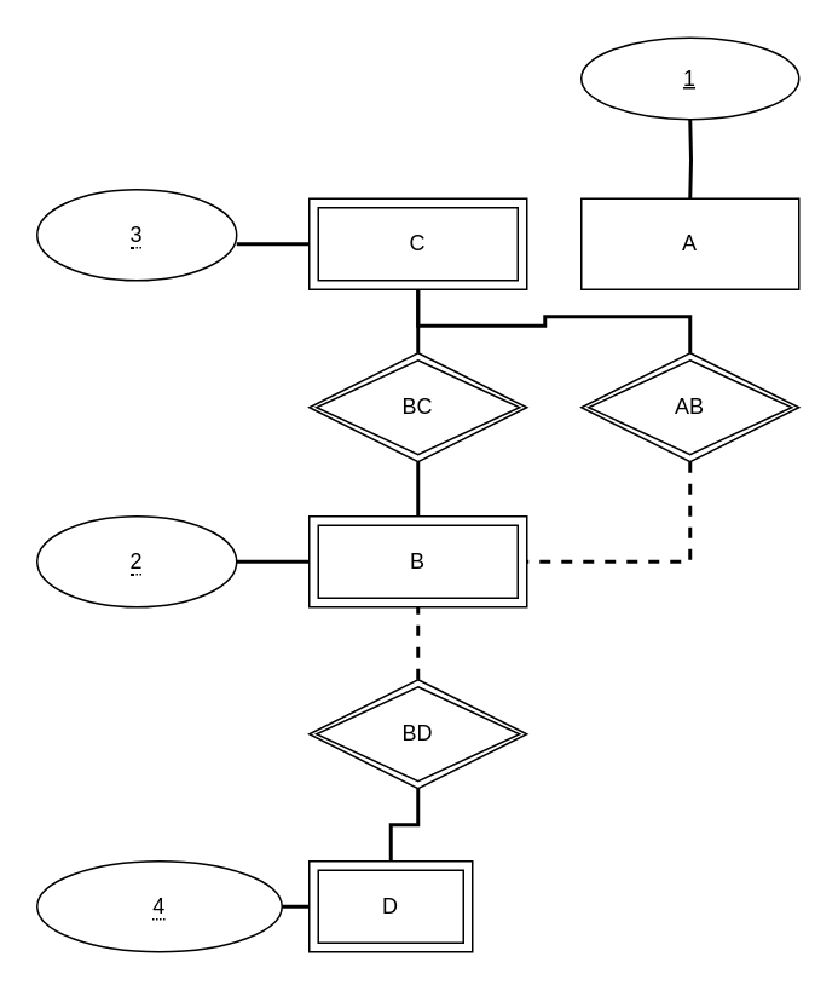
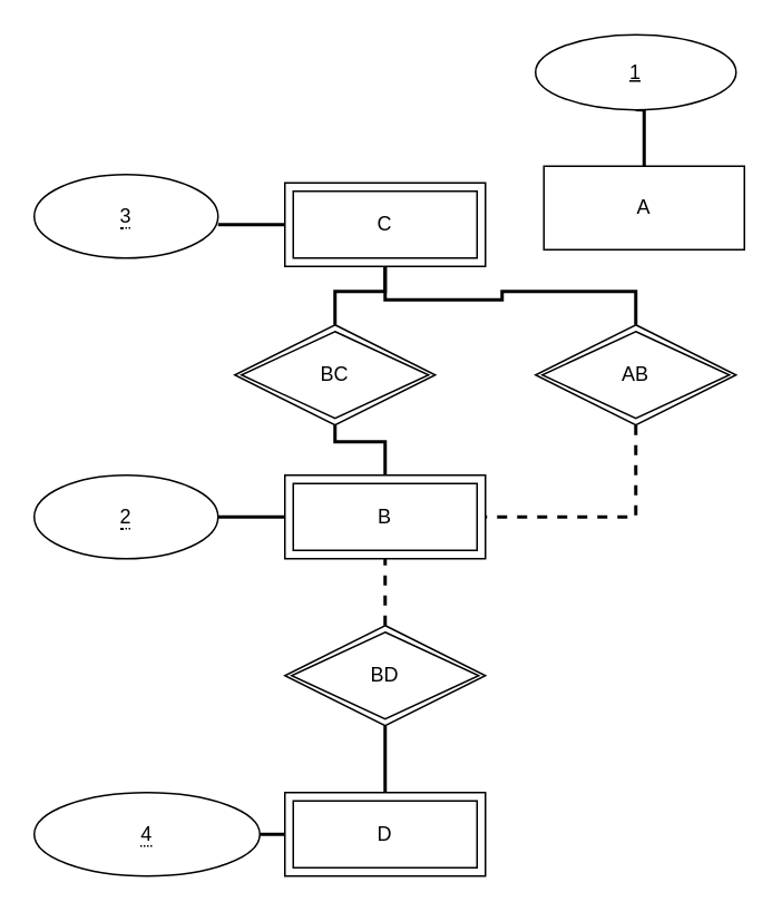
- <mxCell id="18" value="A" style="whiteSpace=wrap;html=1;align=center;" parent="1" vertex="1"><mxGeometry x="320" y="109" width="120" height="50" as="geometry" /></mxCell>
+ <mxCell id="18" value="A" style="whiteSpace=wrap;html=1;align=center;" parent="1" vertex="1"><mxGeometry x="325" y="99" width="120" height="50" as="geometry" /></mxCell>
- <mxCell id="13" value="BC" style="shape=rhombus;double=1;perimeter=rhombusPerimeter;whiteSpace=wrap;html=1;align=center;" parent="1" vertex="1"><mxGeometry x="170" y="194" width="120" height="60" as="geometry" /></mxCell>
+ <mxCell id="13" value="BC" style="shape=rhombus;double=1;perimeter=rhombusPerimeter;whiteSpace=wrap;html=1;align=center;" parent="1" vertex="1"><mxGeometry x="140" y="194" width="120" height="60" as="geometry" /></mxCell>
- <mxCell id="8" value="D" style="shape=ext;margin=3;double=1;whiteSpace=wrap;html=1;align=center;" parent="1" vertex="1"><mxGeometry x="170" y="474" width="90" height="50" as="geometry" /></mxCell>
+ <mxCell id="8" value="D" style="shape=ext;margin=3;double=1;whiteSpace=wrap;html=1;align=center;" parent="1" vertex="1"><mxGeometry x="170" y="474" width="120" height="50" as="geometry" /></mxCell>
